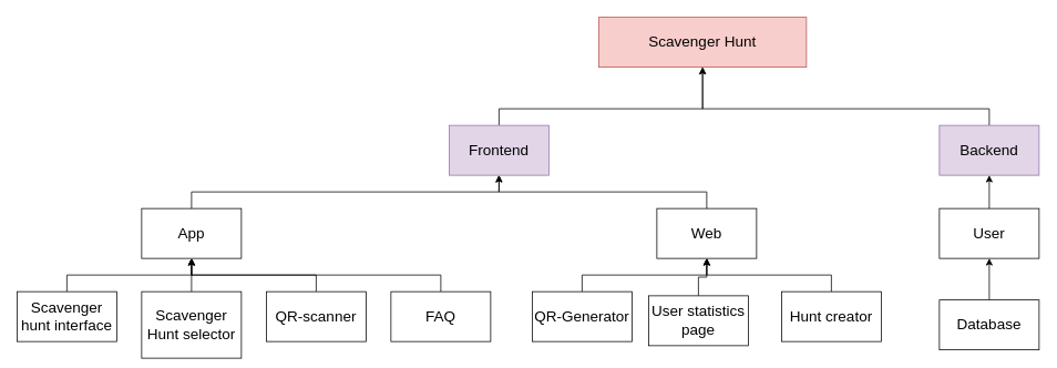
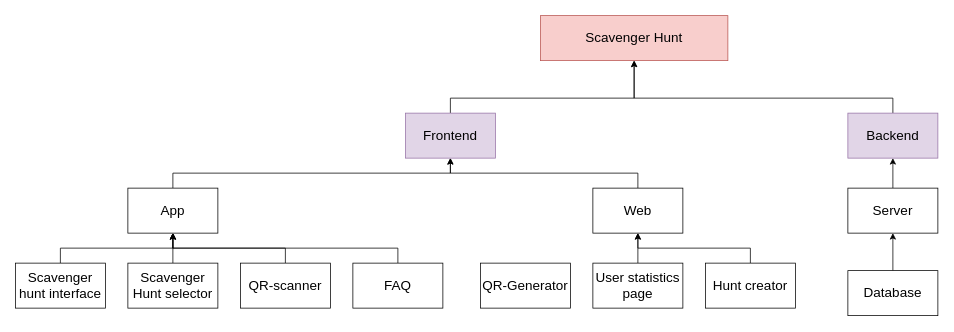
- <mxCell id="24" value="User" style="rounded=0;whiteSpace=wrap;html=1;fontSize=18;" parent="1" vertex="1"><mxGeometry x="1130" y="250" width="120" height="60" as="geometry" /></mxCell>
+ <mxCell id="24" value="Server" style="rounded=0;whiteSpace=wrap;html=1;fontSize=18;" parent="1" vertex="1"><mxGeometry x="1130" y="250" width="120" height="60" as="geometry" /></mxCell>
- <mxCell id="27" style="edgeStyle=orthogonalEdgeStyle;rounded=0;orthogonalLoop=1;jettySize=auto;html=1;entryX=0.5;entryY=1;entryDx=0;entryDy=0;fontSize=18;" edge="1" parent="1" source="28" target="16"><mxGeometry relative="1" as="geometry"><Array as="points"><mxPoint x="700" y="330" /><mxPoint x="850" y="330" /></Array></mxGeometry></mxCell>
- <mxCell id="20" value="User statistics page" style="rounded=0;whiteSpace=wrap;html=1;fontSize=18;" parent="1" vertex="1"><mxGeometry x="780" y="355" width="120" height="60" as="geometry" /></mxCell>
+ <mxCell id="20" value="User statistics page" style="rounded=0;whiteSpace=wrap;html=1;fontSize=18;" parent="1" vertex="1"><mxGeometry x="790" y="350" width="120" height="60" as="geometry" /></mxCell>
- <mxCell id="8" value="Scavenger Hunt selector" style="rounded=0;whiteSpace=wrap;html=1;fontSize=18;" parent="1" vertex="1"><mxGeometry x="170" y="350" width="120" height="80" as="geometry" /></mxCell>
+ <mxCell id="8" value="Scavenger Hunt selector" style="rounded=0;whiteSpace=wrap;html=1;fontSize=18;" parent="1" vertex="1"><mxGeometry x="170" y="350" width="120" height="60" as="geometry" /></mxCell>
